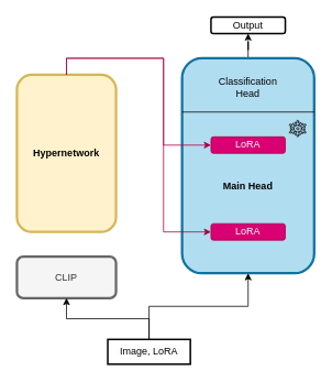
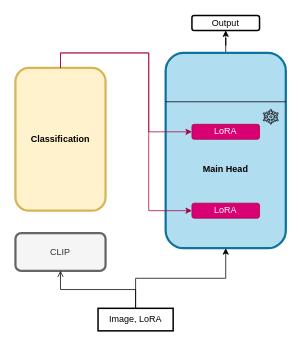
- <mxCell id="6" value="Classification Head" style="text;html=1;strokeColor=none;fillColor=none;align=center;verticalAlign=middle;whiteSpace=wrap;rounded=0;" vertex="1" parent="1"><mxGeometry x="260" y="90" width="80" height="30" as="geometry" /></mxCell>
- <mxCell id="2" value="Hypernetwork" style="rounded=1;whiteSpace=wrap;html=1;fillColor=#fff2cc;strokeColor=#d6b656;strokeWidth=3;fontStyle=1" vertex="1" parent="1"><mxGeometry x="20" y="90" width="120" height="190" as="geometry" /></mxCell>
+ <mxCell id="2" value="Classification" style="rounded=1;whiteSpace=wrap;html=1;fillColor=#fff2cc;strokeColor=#d6b656;strokeWidth=3;fontStyle=1" vertex="1" parent="1"><mxGeometry x="20" y="90" width="120" height="190" as="geometry" /></mxCell>
- <mxCell id="13" style="edgeStyle=orthogonalEdgeStyle;rounded=0;orthogonalLoop=1;jettySize=auto;html=1;entryX=0.5;entryY=1;entryDx=0;entryDy=0;" edge="1" parent="1" source="15" target="12"><mxGeometry relative="1" as="geometry" /></mxCell>
+ <mxCell id="13" style="edgeStyle=orthogonalEdgeStyle;rounded=0;orthogonalLoop=1;jettySize=auto;html=1;entryX=0.5;entryY=1;entryDx=0;entryDy=0;endArrow=open;" edge="1" parent="1" source="15" target="12"><mxGeometry relative="1" as="geometry" /></mxCell>
